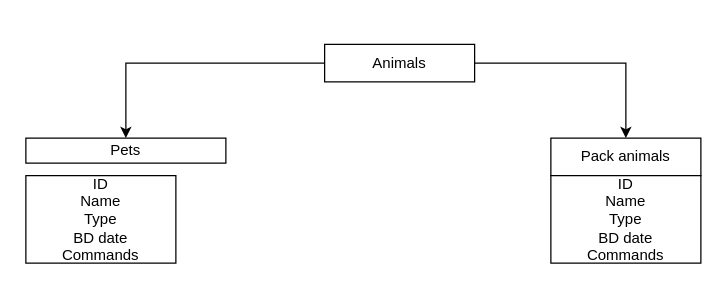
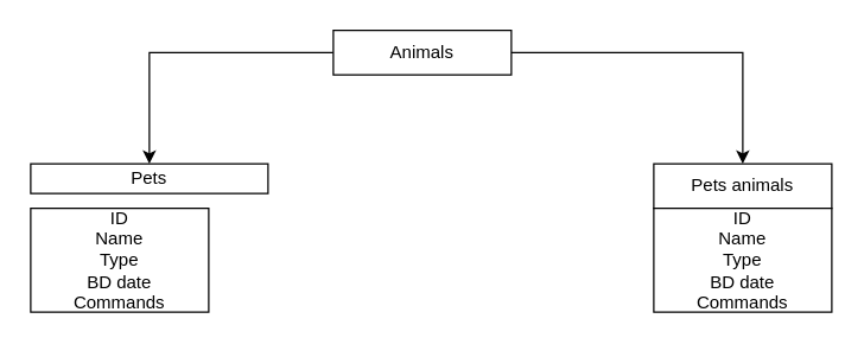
- <mxCell id="4" value="Animals" style="rounded=0;whiteSpace=wrap;html=1;" parent="1" vertex="1"><mxGeometry x="259" y="35" width="120" height="30" as="geometry" /></mxCell>
+ <mxCell id="4" value="Animals" style="rounded=0;whiteSpace=wrap;html=1;" parent="1" vertex="1"><mxGeometry x="224" y="20" width="120" height="30" as="geometry" /></mxCell>
- <mxCell id="6" value="Pack animals" style="whiteSpace=wrap;html=1;rounded=0;" parent="1" vertex="1"><mxGeometry x="440" y="110" width="120" height="30" as="geometry" /></mxCell>
+ <mxCell id="6" value="Pets animals" style="whiteSpace=wrap;html=1;rounded=0;" parent="1" vertex="1"><mxGeometry x="440" y="110" width="120" height="30" as="geometry" /></mxCell>
